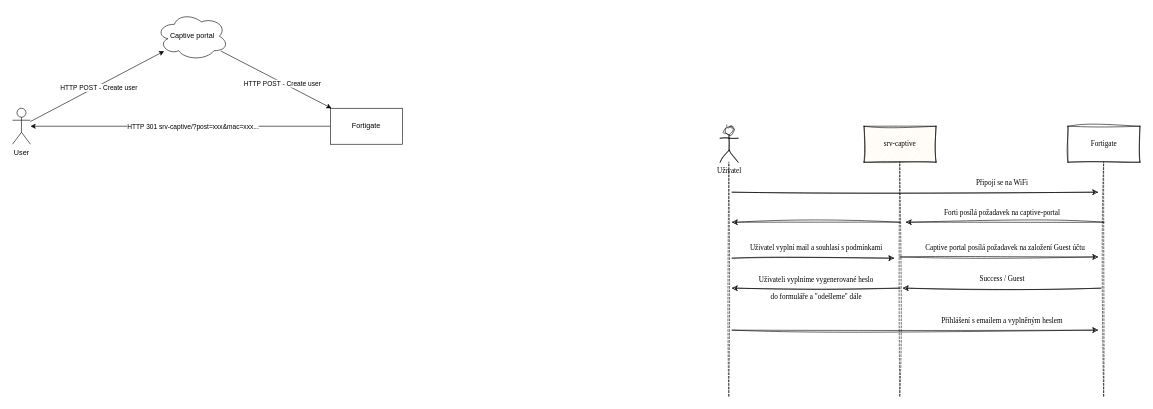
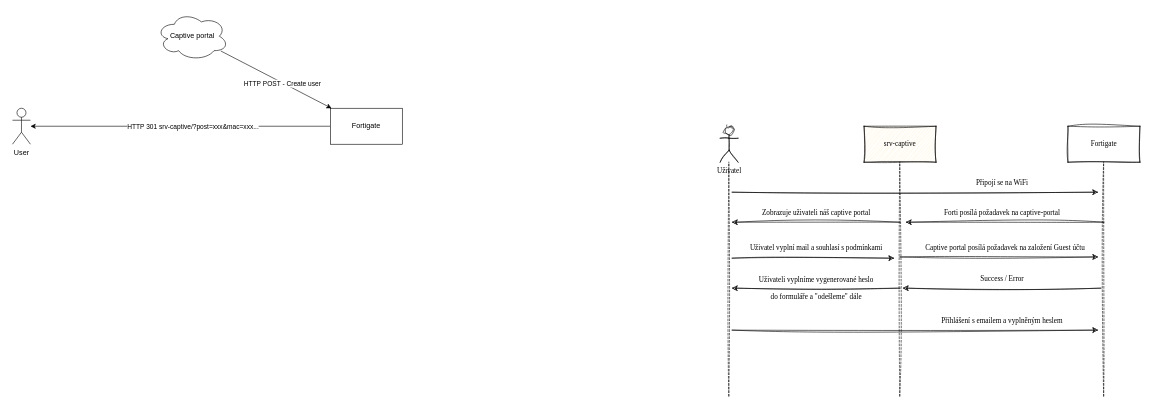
- <mxCell id="24" style="rounded=0;orthogonalLoop=1;jettySize=auto;html=1;" edge="1" parent="1" source="26" target="33"><mxGeometry relative="1" as="geometry" /></mxCell>
- <mxCell id="25" value="HTTP POST - Create user" style="edgeLabel;html=1;align=center;verticalAlign=middle;resizable=0;points=[];fontFamily=Helvetica;fontSize=11;fontColor=default;labelBackgroundColor=default;" vertex="1" connectable="0" parent="24"><mxGeometry x="0.008" y="-3" relative="1" as="geometry"><mxPoint as="offset" /></mxGeometry></mxCell>
+ <mxCell id="13" value="Zobrazuje uživateli náš captive portal" style="text;html=1;align=center;verticalAlign=middle;resizable=0;points=[];autosize=1;strokeColor=none;fillColor=none;fontFamily=Architects Daughter;fontSource=https%3A%2F%2Ffonts.googleapis.com%2Fcss%3Ffamily%3DArchitects%2BDaughter;" parent="1" vertex="1"><mxGeometry x="1245" y="340" width="230" height="30" as="geometry" /></mxCell>
- <mxCell id="19" value="Success / Guest" style="text;html=1;align=center;verticalAlign=middle;resizable=0;points=[];autosize=1;strokeColor=none;fillColor=none;fontFamily=Architects Daughter;fontSource=https%3A%2F%2Ffonts.googleapis.com%2Fcss%3Ffamily%3DArchitects%2BDaughter;" parent="1" vertex="1"><mxGeometry x="1610" y="450" width="120" height="30" as="geometry" /></mxCell>
+ <mxCell id="19" value="Success / Error" style="text;html=1;align=center;verticalAlign=middle;resizable=0;points=[];autosize=1;strokeColor=none;fillColor=none;fontFamily=Architects Daughter;fontSource=https%3A%2F%2Ffonts.googleapis.com%2Fcss%3Ffamily%3DArchitects%2BDaughter;" parent="1" vertex="1"><mxGeometry x="1610" y="450" width="120" height="30" as="geometry" /></mxCell>
